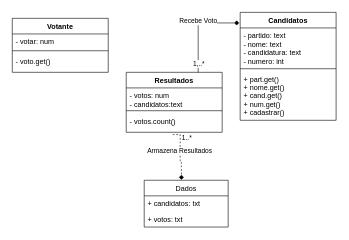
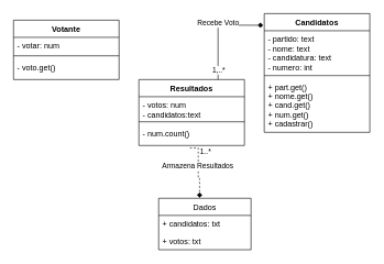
- <mxCell id="13" value="- votos.count()" style="text;strokeColor=none;fillColor=none;align=left;verticalAlign=top;spacingLeft=4;spacingRight=4;overflow=hidden;rotatable=0;points=[[0,0.5],[1,0.5]];portConstraint=eastwest;" vertex="1" parent="10"><mxGeometry y="68" width="160" height="32" as="geometry" /></mxCell>
+ <mxCell id="13" value="- num.count()" style="text;strokeColor=none;fillColor=none;align=left;verticalAlign=top;spacingLeft=4;spacingRight=4;overflow=hidden;rotatable=0;points=[[0,0.5],[1,0.5]];portConstraint=eastwest;" vertex="1" parent="10"><mxGeometry y="68" width="160" height="32" as="geometry" /></mxCell>
